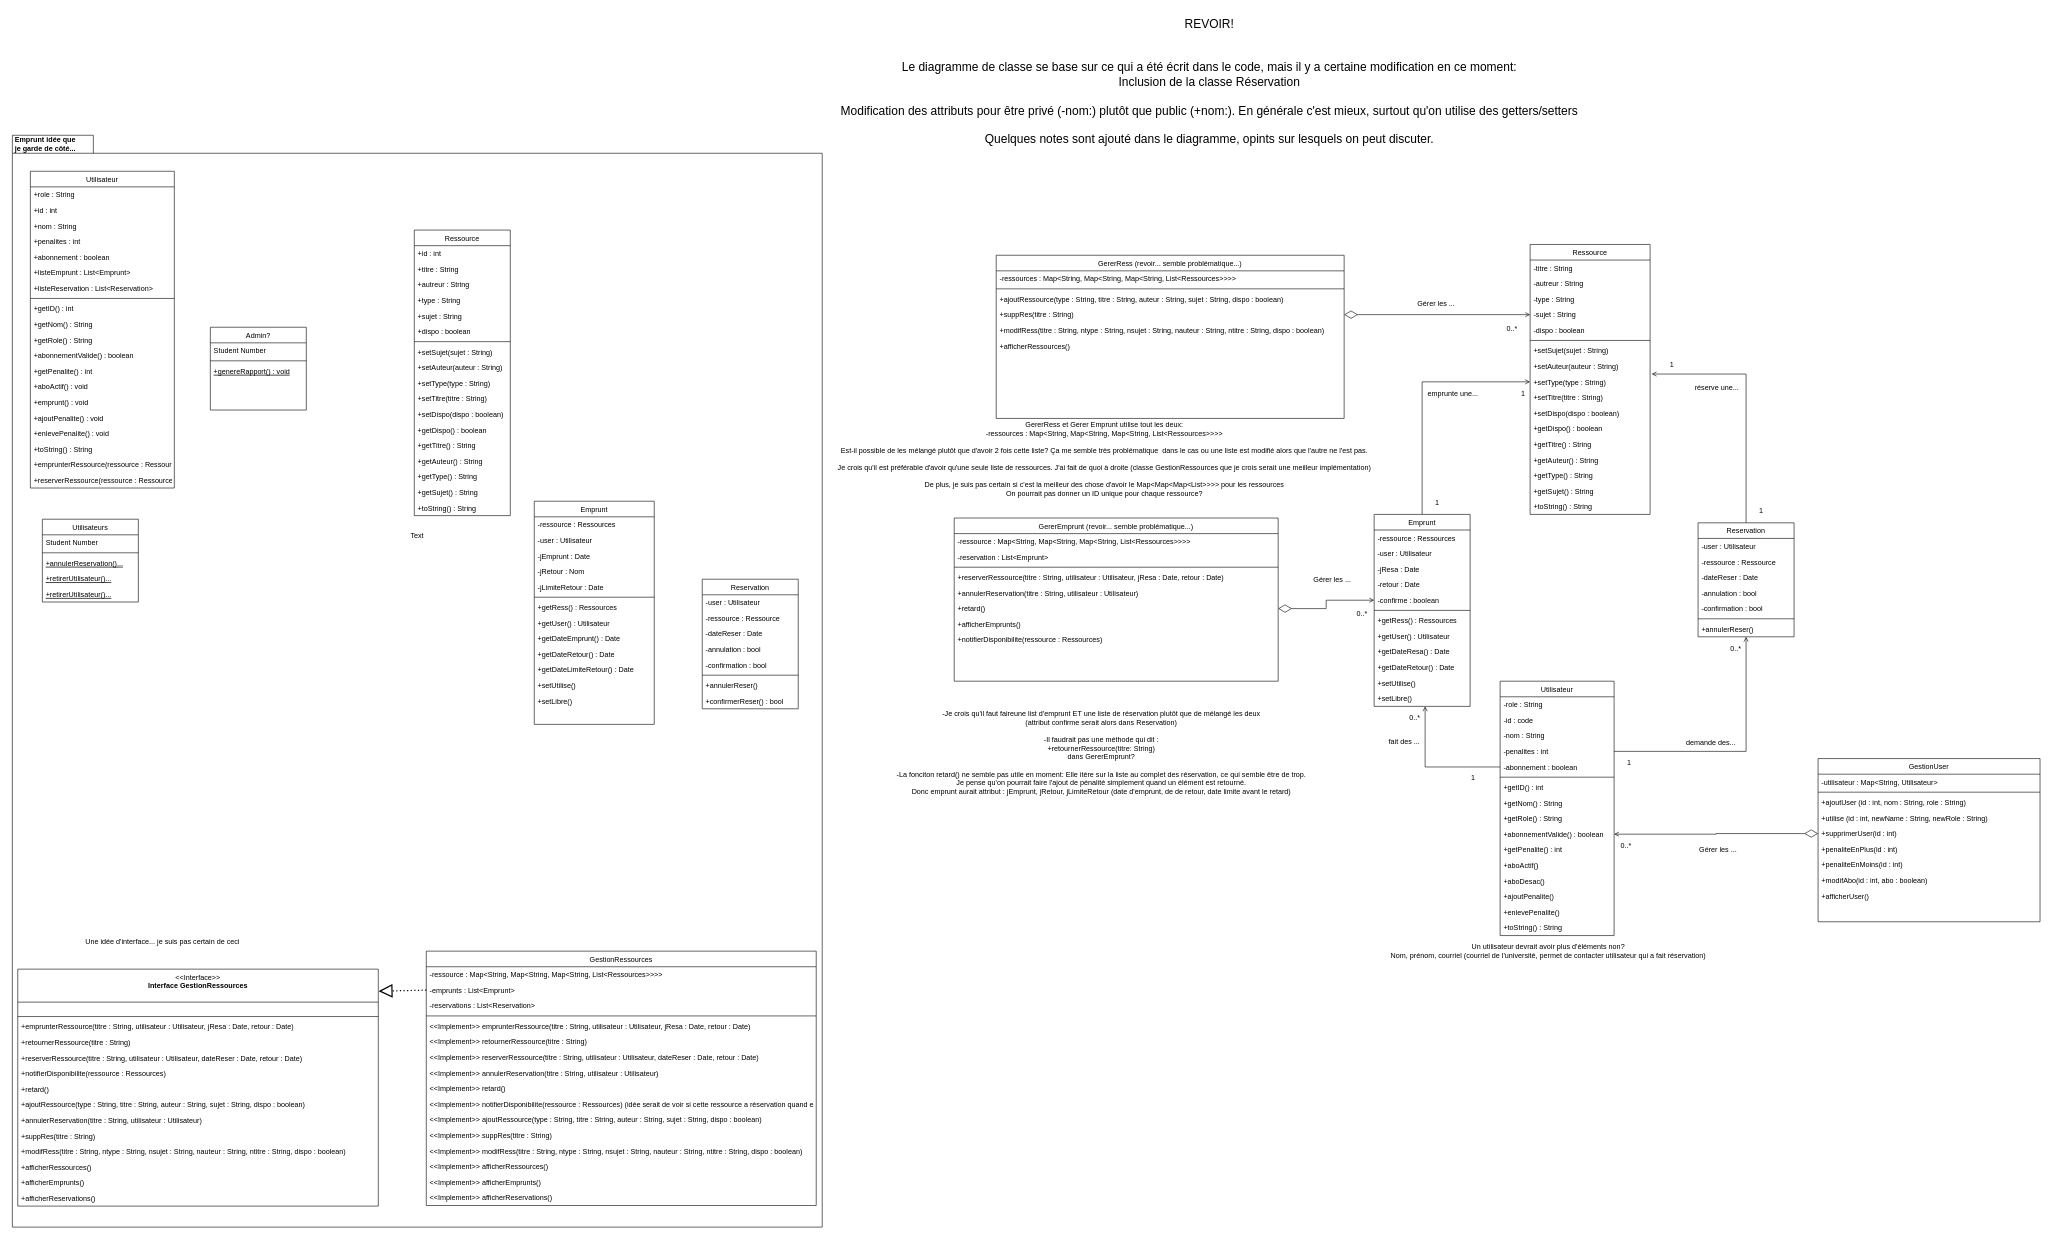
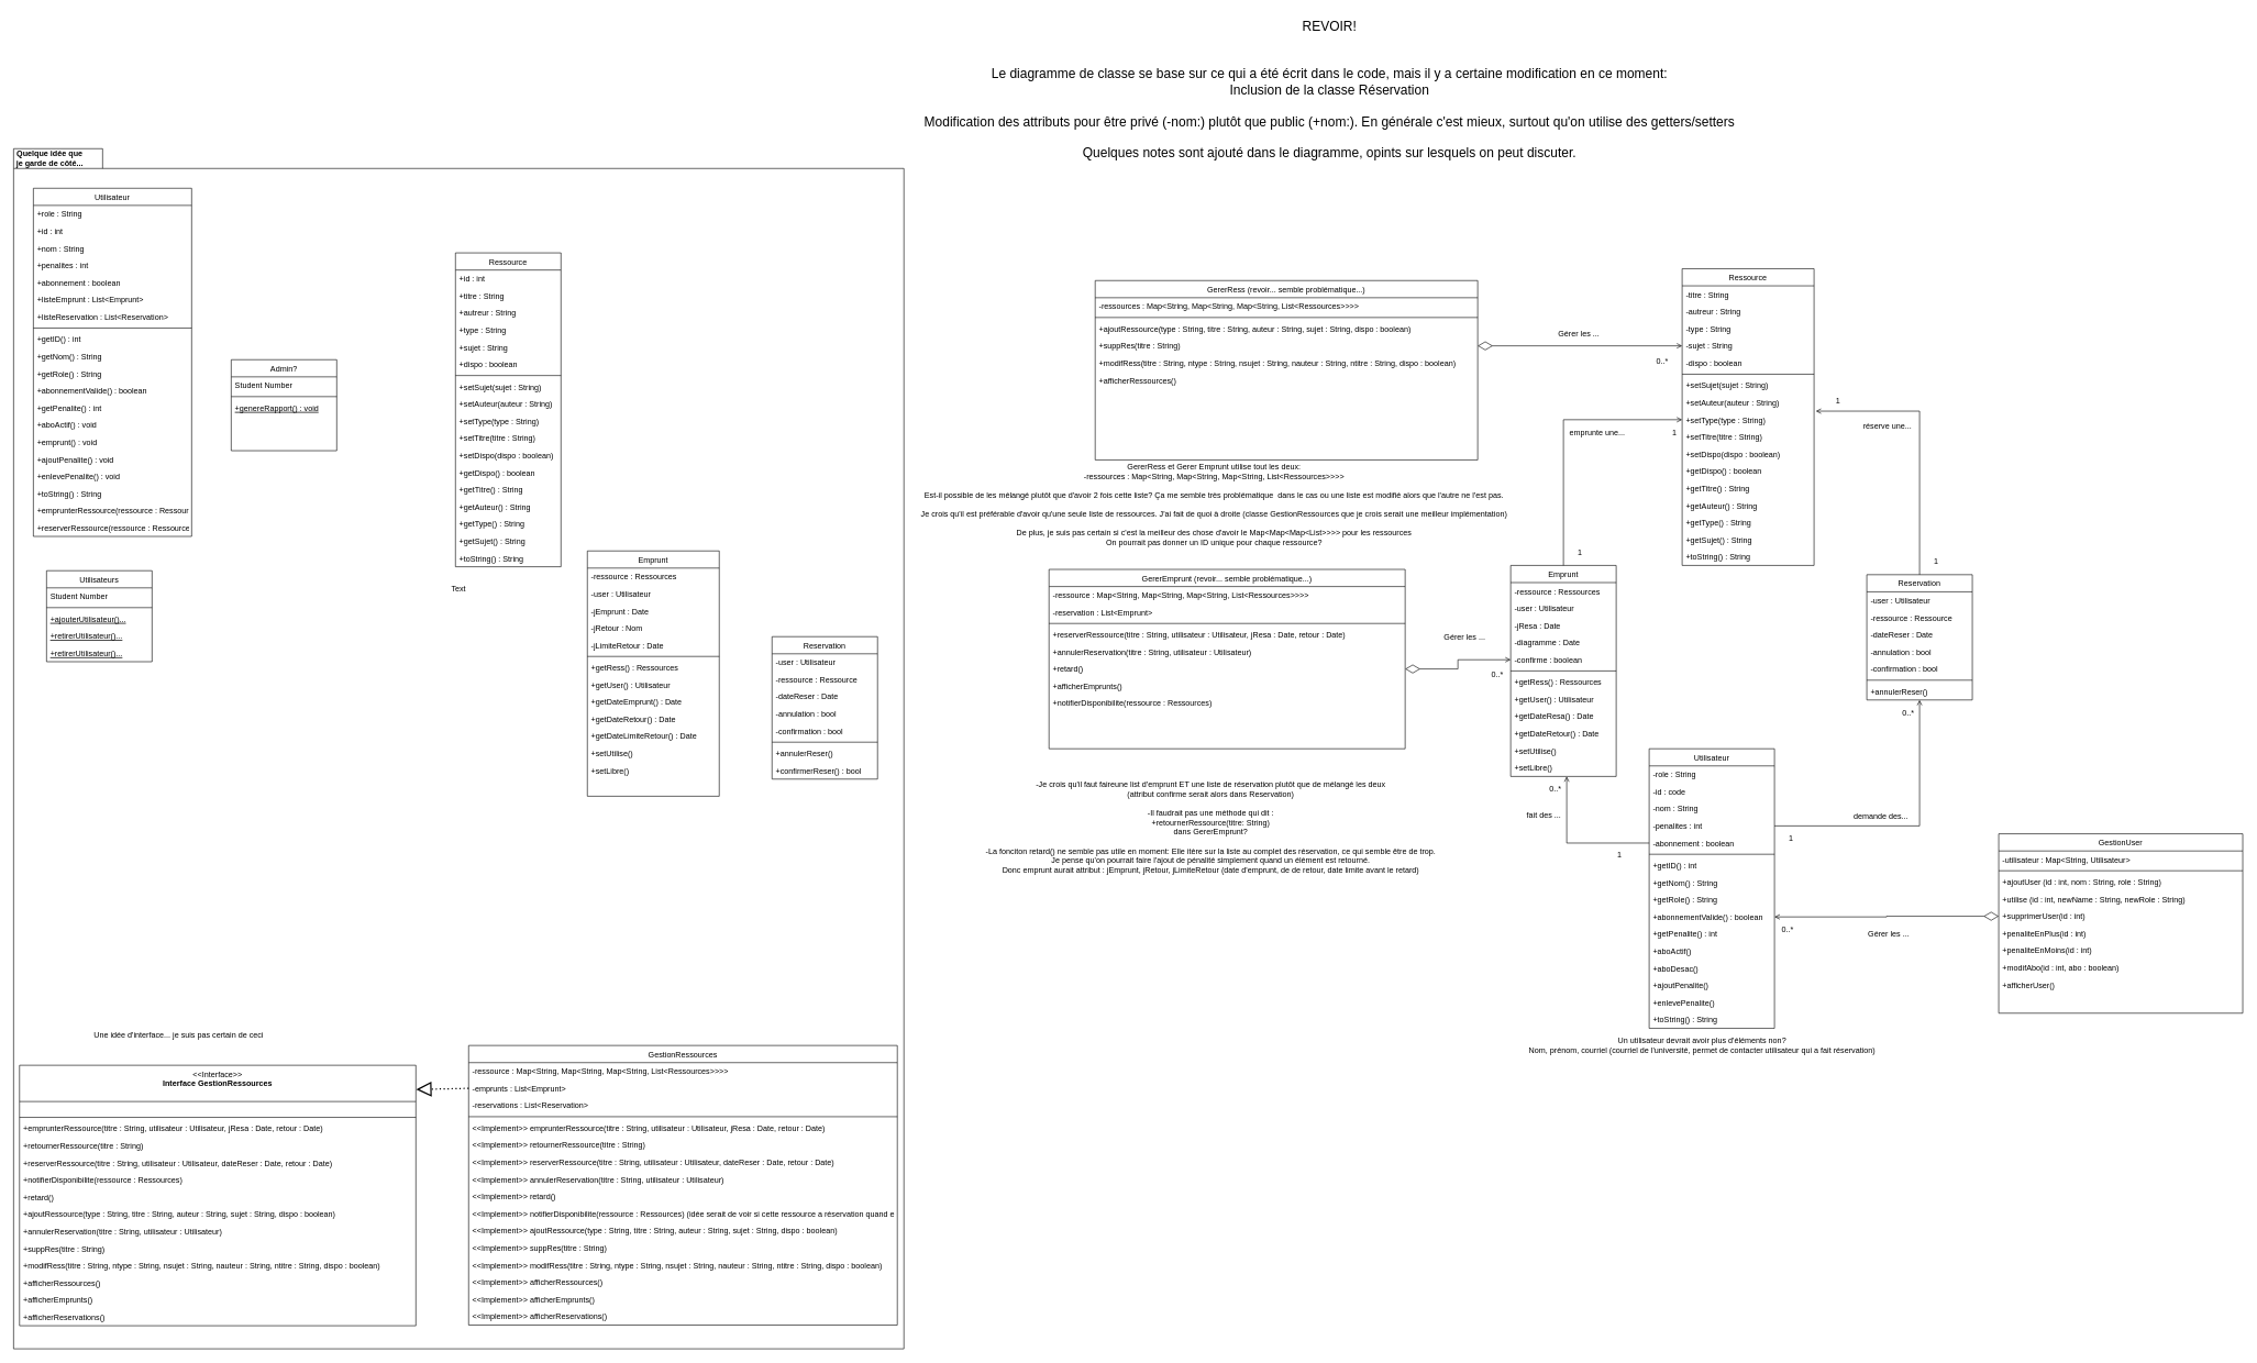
- <mxCell id="2" value="Emprunt idée que je garde de côté..." style="shape=folder;fontStyle=1;tabWidth=110;tabHeight=30;tabPosition=left;html=1;boundedLbl=1;labelInHeader=1;container=1;collapsible=0;whiteSpace=wrap;fillColor=none;" vertex="1" parent="1"><mxGeometry x="20" y="225" width="1350" height="1820" as="geometry" /></mxCell>
+ <mxCell id="2" value="Quelque idée que je garde de côté..." style="shape=folder;fontStyle=1;tabWidth=110;tabHeight=30;tabPosition=left;html=1;boundedLbl=1;labelInHeader=1;container=1;collapsible=0;whiteSpace=wrap;fillColor=none;" vertex="1" parent="1"><mxGeometry x="20" y="225" width="1350" height="1820" as="geometry" /></mxCell>
- <mxCell id="43" value="+annulerReservation()..." style="text;align=left;verticalAlign=top;spacingLeft=4;spacingRight=4;overflow=hidden;rotatable=0;points=[[0,0.5],[1,0.5]];portConstraint=eastwest;fontStyle=4" vertex="1" parent="40"><mxGeometry y="60" width="160" height="26" as="geometry" /></mxCell>
+ <mxCell id="43" value="+ajouterUtilisateur()..." style="text;align=left;verticalAlign=top;spacingLeft=4;spacingRight=4;overflow=hidden;rotatable=0;points=[[0,0.5],[1,0.5]];portConstraint=eastwest;fontStyle=4" vertex="1" parent="40"><mxGeometry y="60" width="160" height="26" as="geometry" /></mxCell>
- <mxCell id="121" value="-retour : Date" style="text;align=left;verticalAlign=top;spacingLeft=4;spacingRight=4;overflow=hidden;rotatable=0;points=[[0,0.5],[1,0.5]];portConstraint=eastwest;" vertex="1" parent="117"><mxGeometry y="104" width="160" height="26" as="geometry" /></mxCell>
+ <mxCell id="121" value="-diagramme : Date" style="text;align=left;verticalAlign=top;spacingLeft=4;spacingRight=4;overflow=hidden;rotatable=0;points=[[0,0.5],[1,0.5]];portConstraint=eastwest;" vertex="1" parent="117"><mxGeometry y="104" width="160" height="26" as="geometry" /></mxCell>
